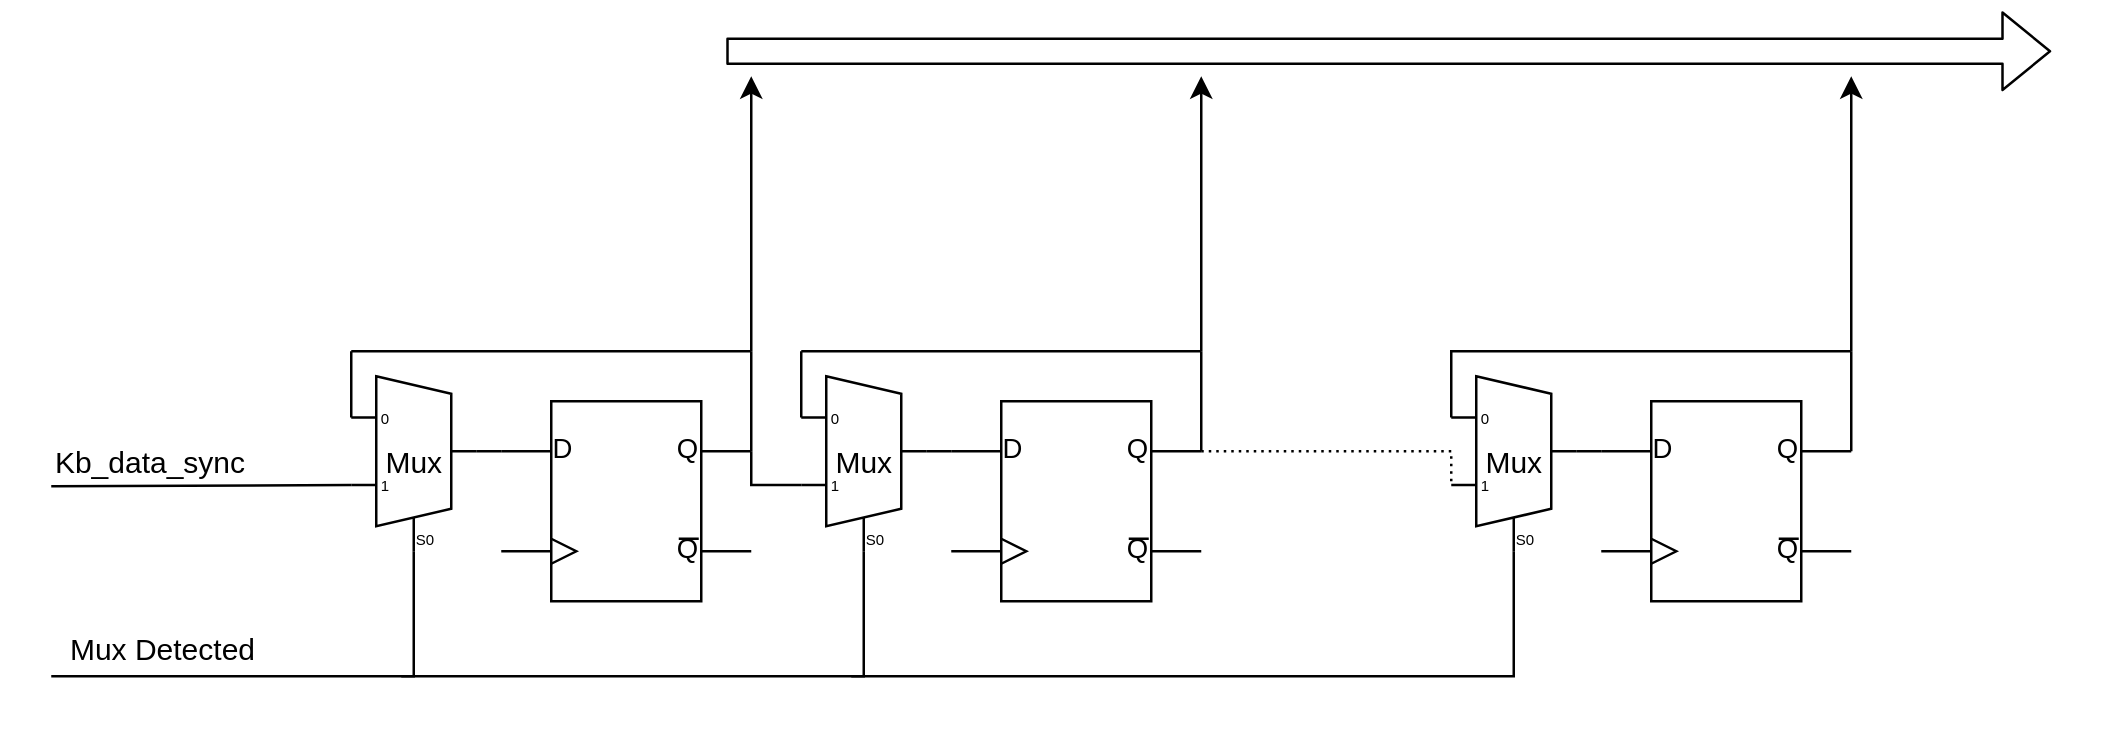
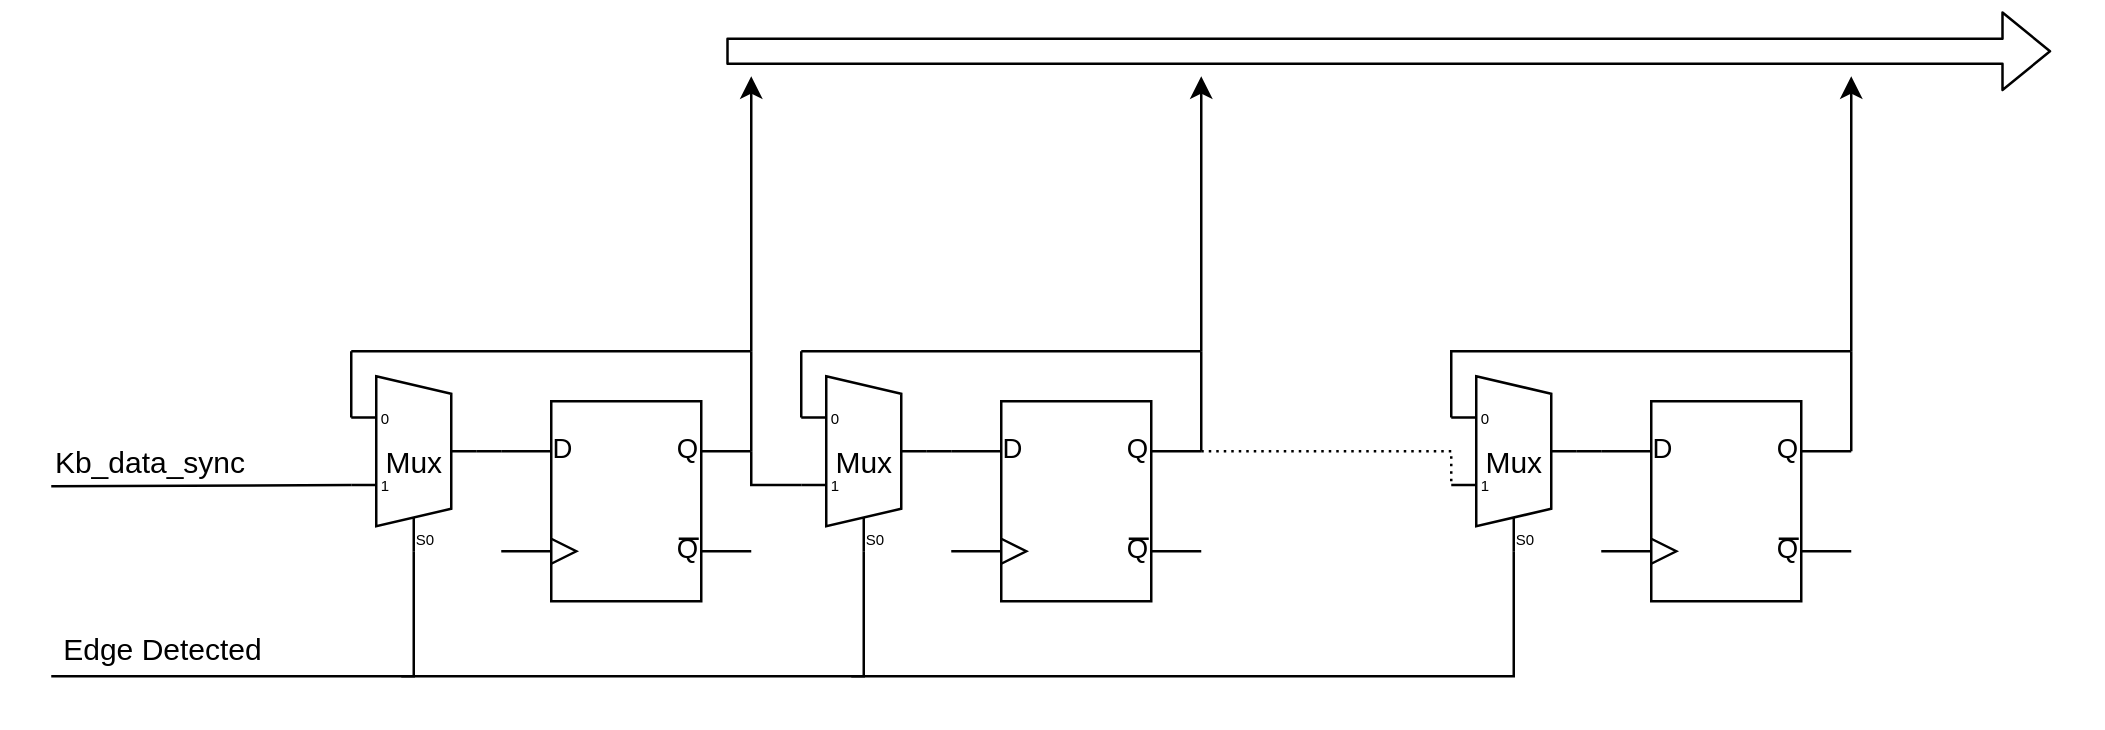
- <mxCell id="28" value="Mux Detected" style="text;html=1;strokeColor=none;fillColor=none;align=center;verticalAlign=middle;whiteSpace=wrap;rounded=0;dashed=1;dashPattern=1 1;" vertex="1" parent="1"><mxGeometry x="20" y="250" width="90" height="20" as="geometry" /></mxCell>
+ <mxCell id="28" value="Edge Detected" style="text;html=1;strokeColor=none;fillColor=none;align=center;verticalAlign=middle;whiteSpace=wrap;rounded=0;dashed=1;dashPattern=1 1;" vertex="1" parent="1"><mxGeometry x="20" y="250" width="90" height="20" as="geometry" /></mxCell>
